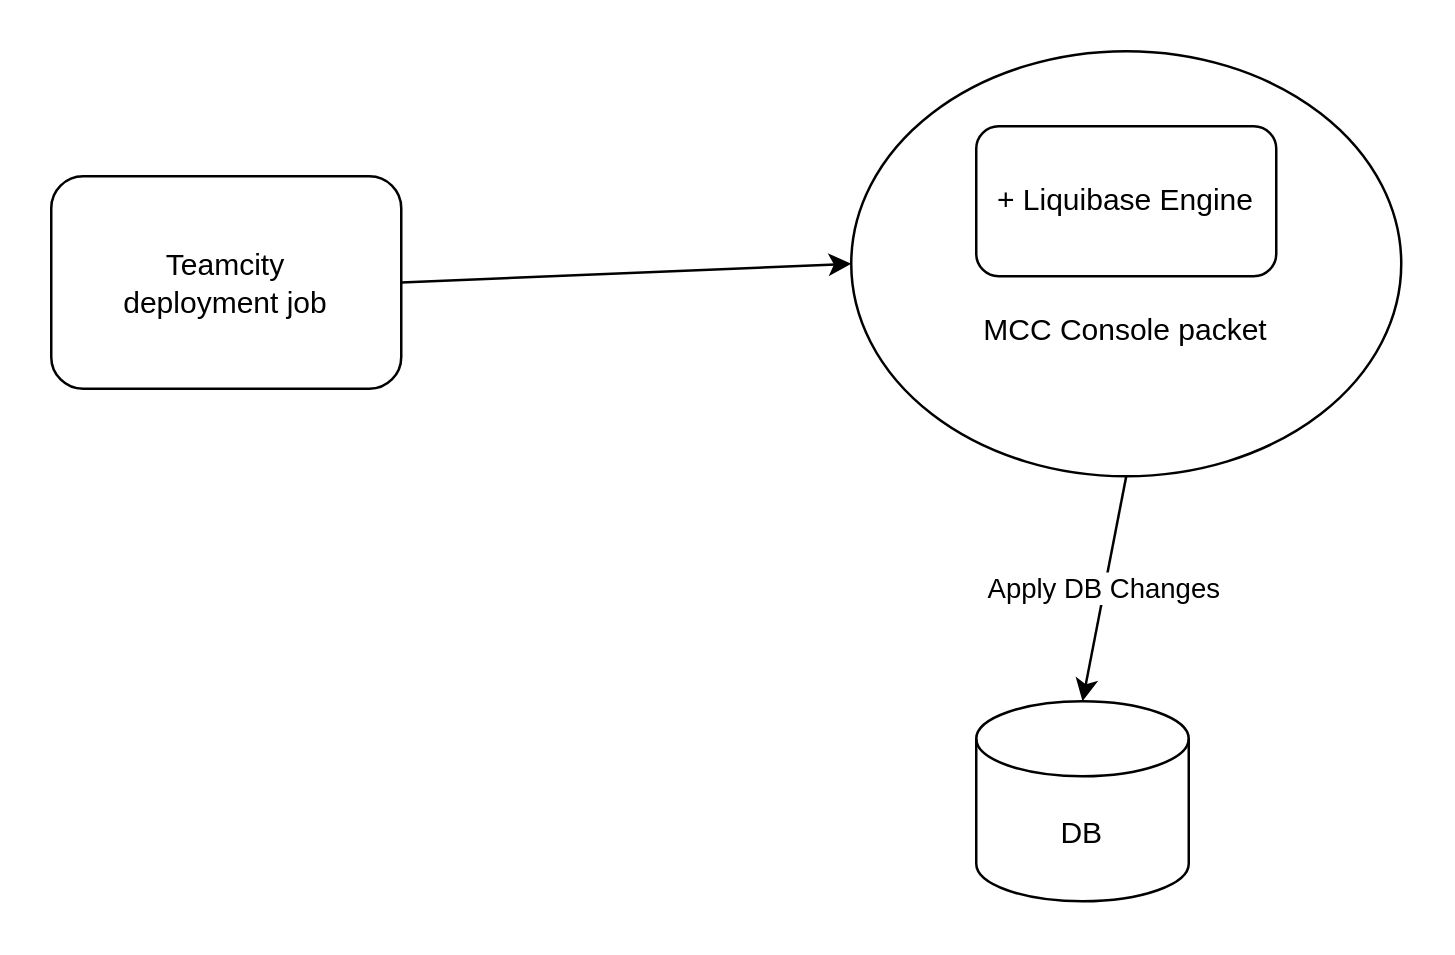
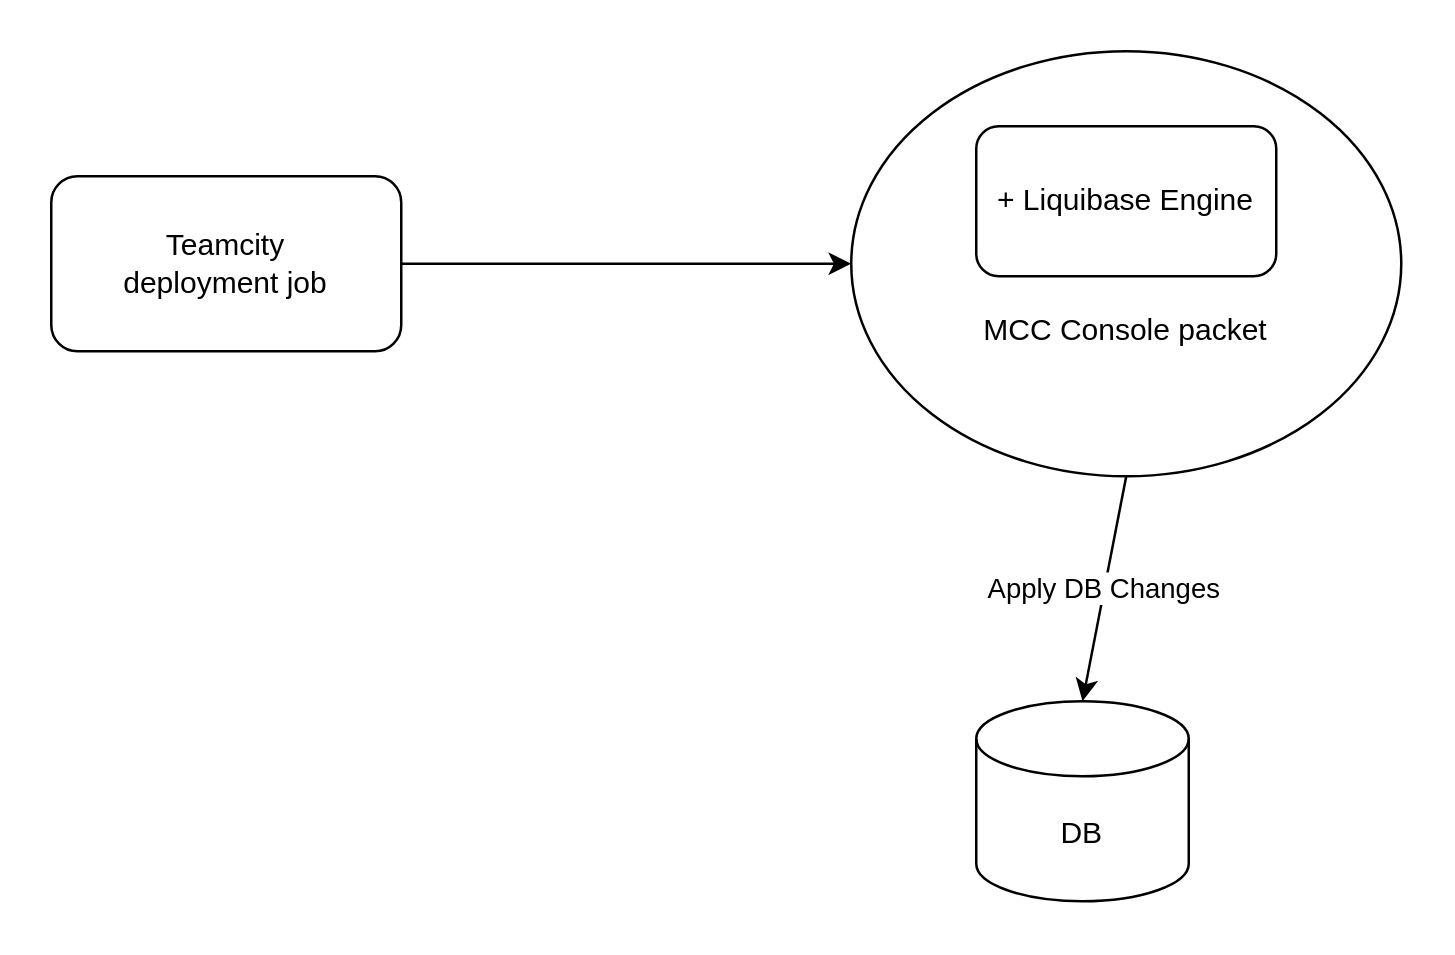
- <mxCell id="3" value="Teamcity&lt;br&gt;deployment job" style="rounded=1;whiteSpace=wrap;html=1;" vertex="1" parent="1"><mxGeometry x="20" y="70" width="140" height="85" as="geometry" /></mxCell>
+ <mxCell id="3" value="Teamcity&lt;br&gt;deployment job" style="rounded=1;whiteSpace=wrap;html=1;" vertex="1" parent="1"><mxGeometry x="20" y="70" width="140" height="70" as="geometry" /></mxCell>
